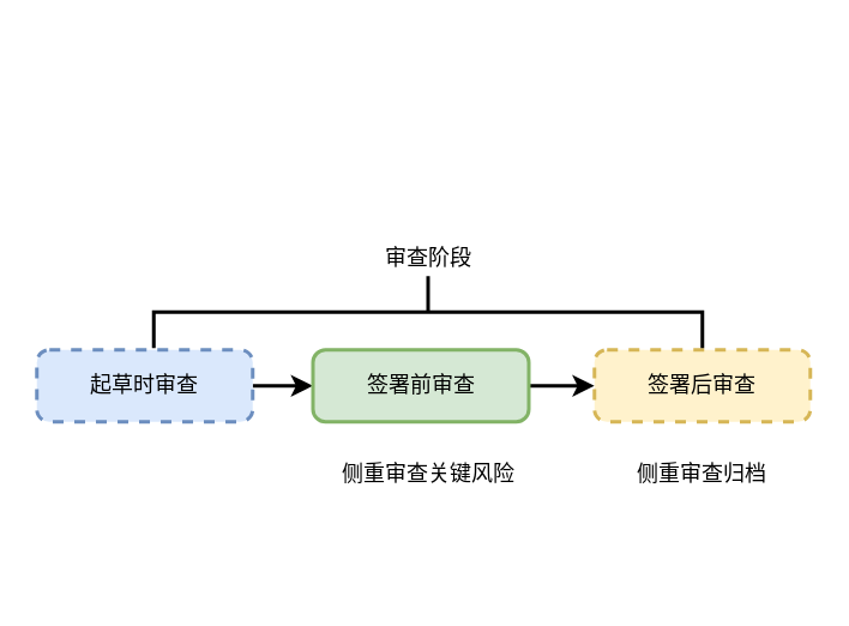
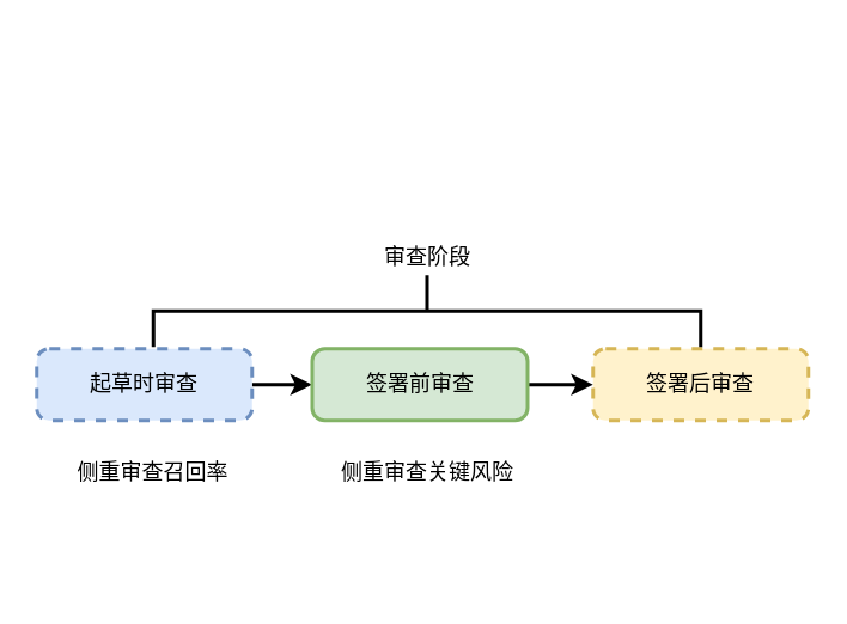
+ <mxCell id="9" value="侧重审查召回率" style="text;html=1;align=center;verticalAlign=middle;whiteSpace=wrap;rounded=0;strokeWidth=1;fontColor=light-dark(#000000,#EDEDED);" vertex="1" parent="1"><mxGeometry x="30" y="248" width="110" height="30" as="geometry" /></mxCell>
- <mxCell id="11" value="侧重审查归档" style="text;html=1;align=center;verticalAlign=middle;whiteSpace=wrap;rounded=0;strokeWidth=1;fontColor=light-dark(#000000,#EDEDED);" vertex="1" parent="1"><mxGeometry x="335" y="248" width="110" height="30" as="geometry" /></mxCell>
